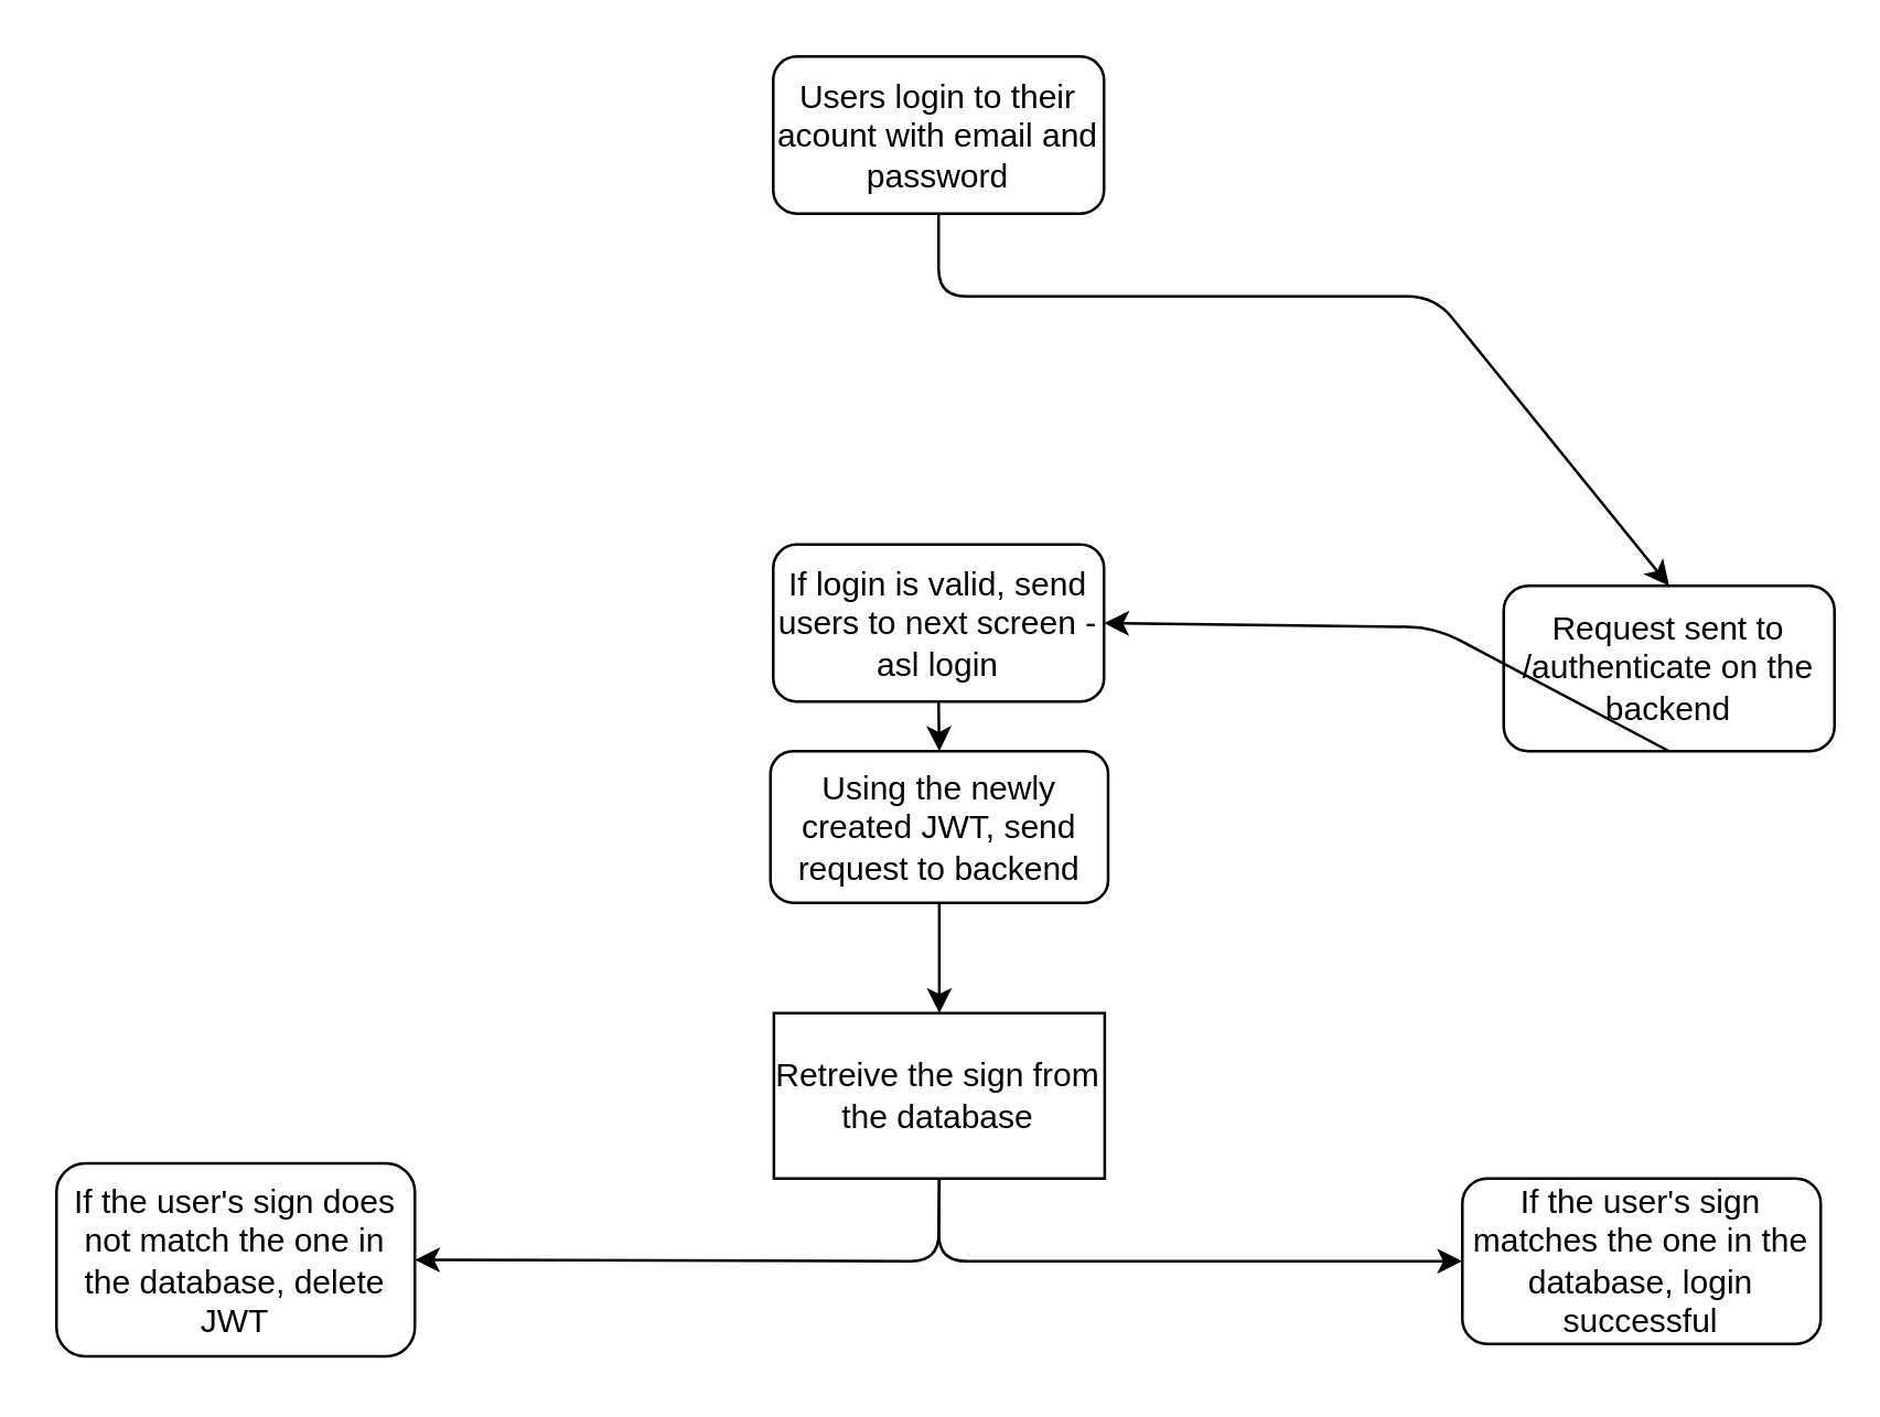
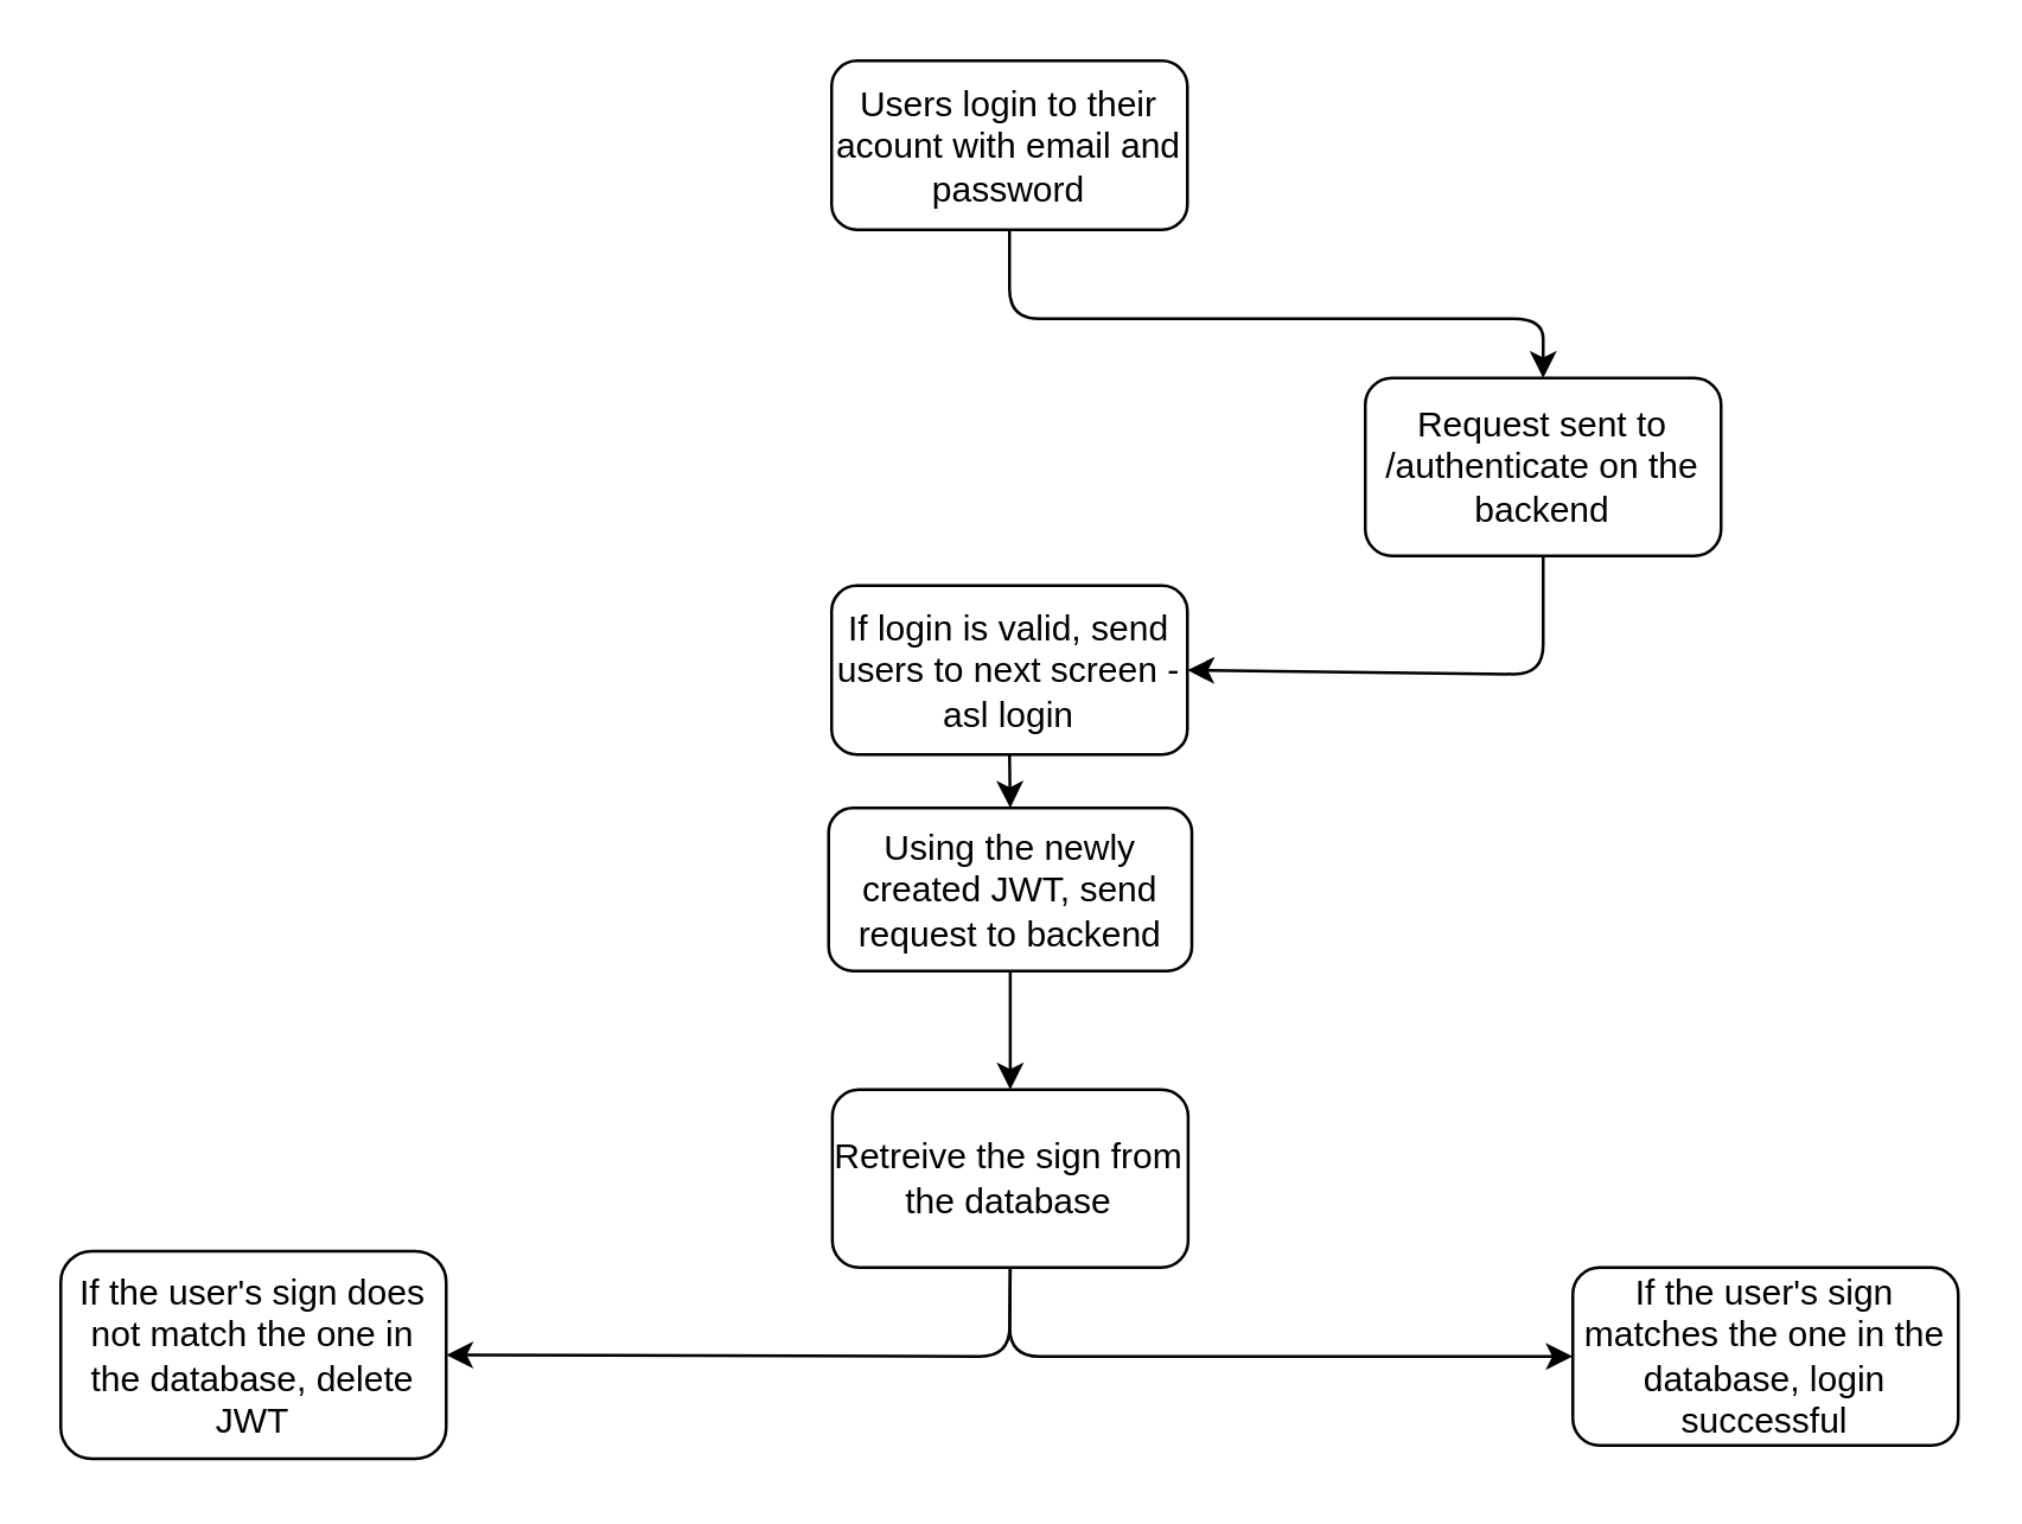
- <mxCell id="4" value="Request sent to /authenticate on the backend" style="rounded=1;whiteSpace=wrap;html=1;" vertex="1" parent="1"><mxGeometry x="545" y="212" width="120" height="60" as="geometry" /></mxCell>
+ <mxCell id="4" value="Request sent to /authenticate on the backend" style="rounded=1;whiteSpace=wrap;html=1;" vertex="1" parent="1"><mxGeometry x="460" y="127" width="120" height="60" as="geometry" /></mxCell>
- <mxCell id="12" value="Retreive the sign from the database" style="whiteSpace=wrap;html=1;rounded=0;" vertex="1" parent="1"><mxGeometry x="280.25" y="367" width="120" height="60" as="geometry" /></mxCell>
+ <mxCell id="12" value="Retreive the sign from the database" style="rounded=1;whiteSpace=wrap;html=1;" vertex="1" parent="1"><mxGeometry x="280.25" y="367" width="120" height="60" as="geometry" /></mxCell>
